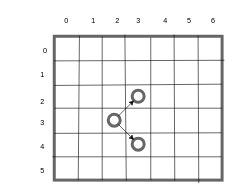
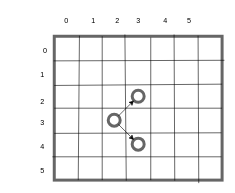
- <mxCell id="22" value="6" style="text;html=1;align=center;verticalAlign=middle;resizable=0;points=[];autosize=1;strokeColor=none;fillColor=none;" vertex="1" parent="1"><mxGeometry x="340" y="20" width="30" height="30" as="geometry" /></mxCell>
